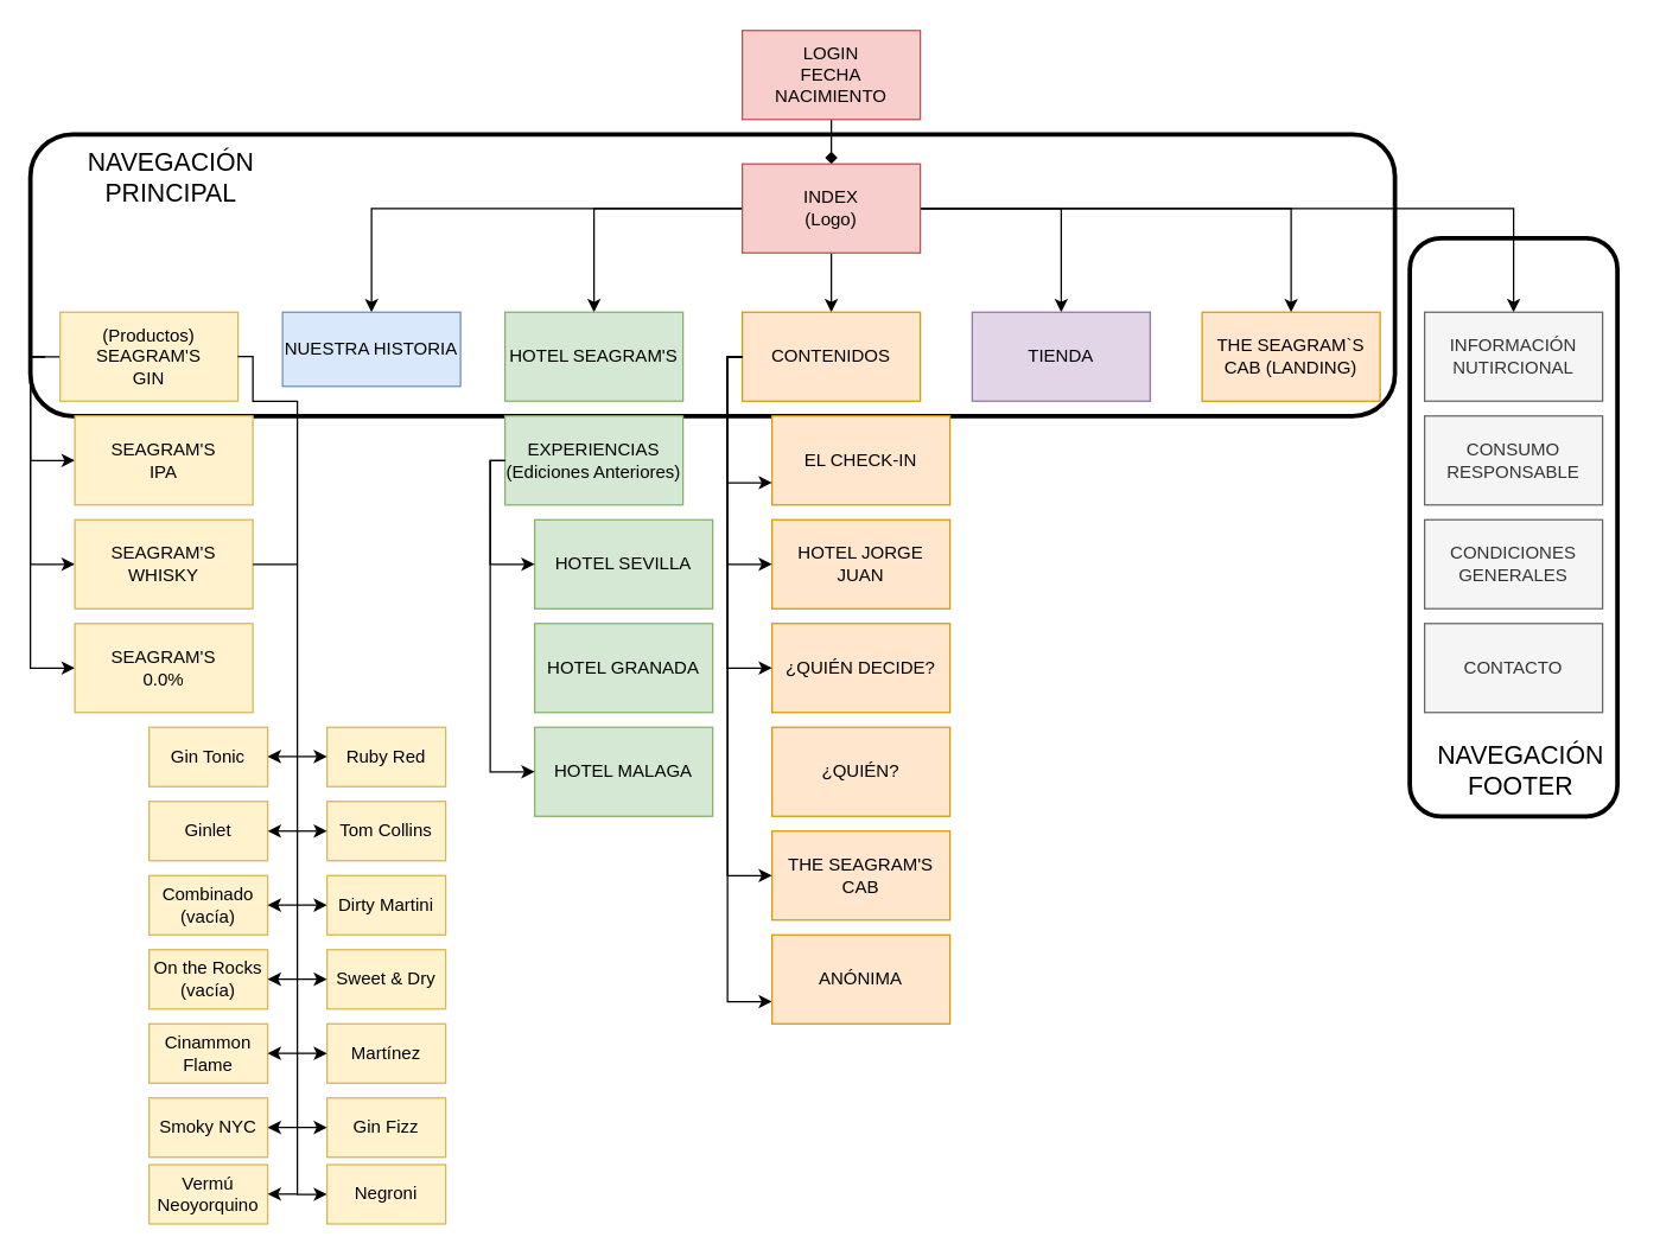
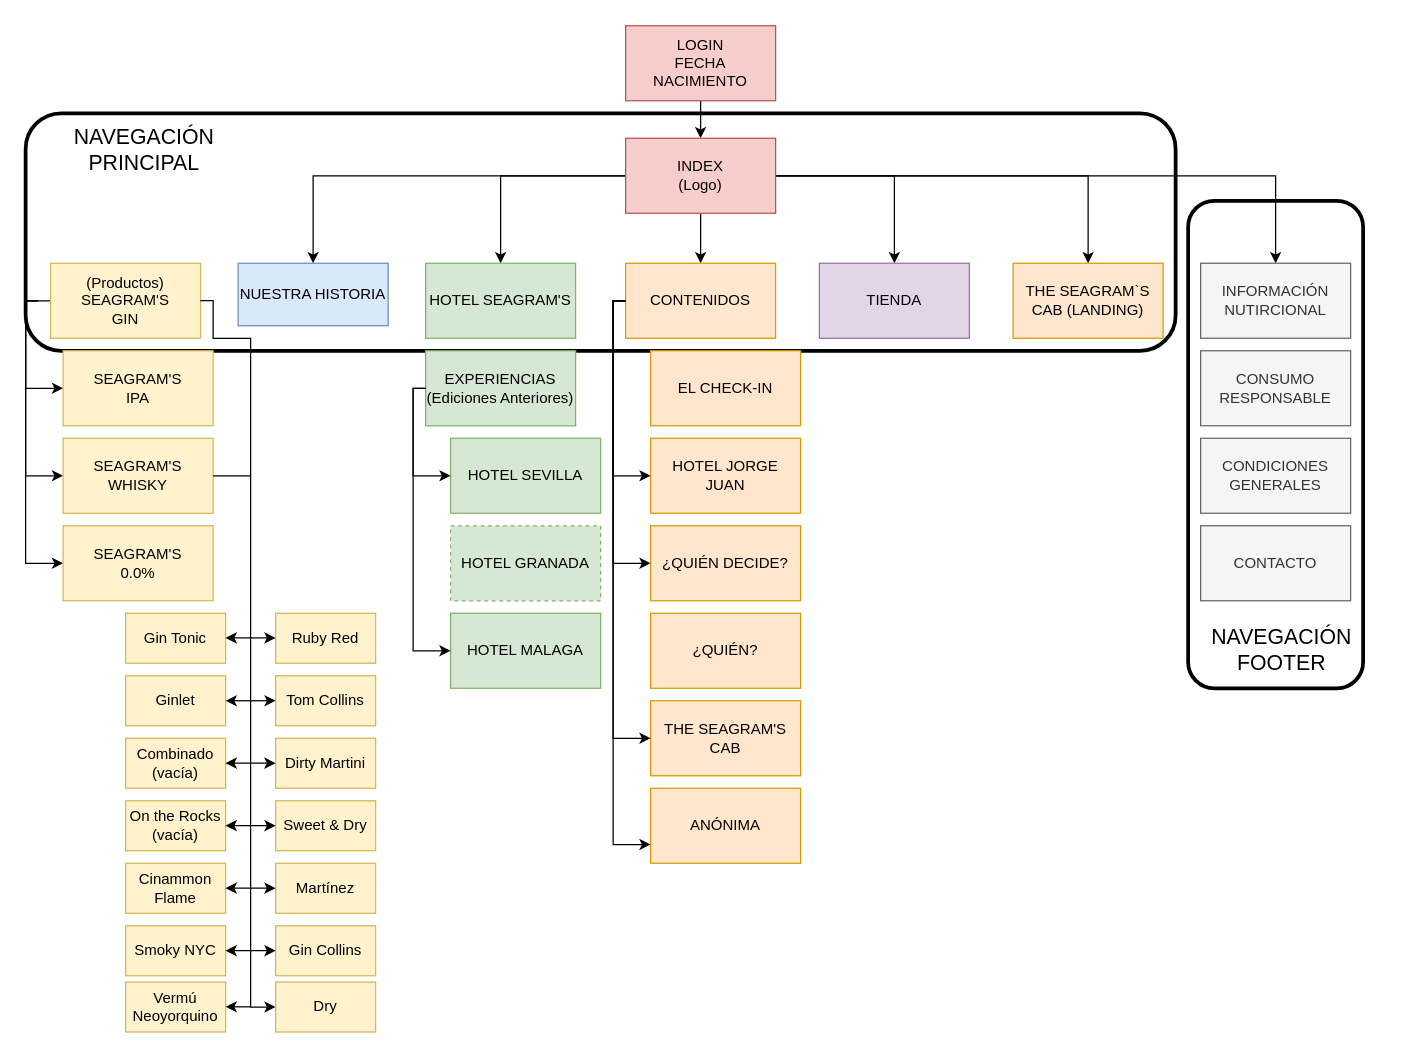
- <mxCell id="3" style="edgeStyle=orthogonalEdgeStyle;rounded=0;orthogonalLoop=1;jettySize=auto;html=1;entryX=0.5;entryY=0;entryDx=0;entryDy=0;endArrow=diamond;" parent="1" source="4" target="11" edge="1"><mxGeometry relative="1" as="geometry" /></mxCell>
+ <mxCell id="3" style="edgeStyle=orthogonalEdgeStyle;rounded=0;orthogonalLoop=1;jettySize=auto;html=1;entryX=0.5;entryY=0;entryDx=0;entryDy=0;" parent="1" source="4" target="11" edge="1"><mxGeometry relative="1" as="geometry" /></mxCell>
- <mxCell id="35" style="edgeStyle=orthogonalEdgeStyle;rounded=0;orthogonalLoop=1;jettySize=auto;html=1;entryX=0;entryY=0.75;entryDx=0;entryDy=0;" parent="31" source="33" target="34" edge="1"><mxGeometry relative="1" as="geometry"><Array as="points"><mxPoint y="30" /><mxPoint y="115" /></Array></mxGeometry></mxCell>
- <mxCell id="30" value="HOTEL GRANADA" style="rounded=0;html=1;fillColor=#d5e8d4;strokeColor=#82b366;container=0;whiteSpace=wrap;" parent="23" vertex="1"><mxGeometry x="30" y="210" width="120" height="60" as="geometry" /></mxCell>
+ <mxCell id="30" value="HOTEL GRANADA" style="rounded=0;html=1;fillColor=#d5e8d4;strokeColor=#82b366;container=0;whiteSpace=wrap;dashed=1;" parent="23" vertex="1"><mxGeometry x="30" y="210" width="120" height="60" as="geometry" /></mxCell>
- <mxCell id="53" value="Gin Fizz" style="rounded=0;html=1;fillColor=#fff2cc;strokeColor=#d6b656;container=0;whiteSpace=wrap;" parent="1" vertex="1"><mxGeometry x="220" y="740" width="80" height="40" as="geometry" /></mxCell>
+ <mxCell id="53" value="Gin Collins" style="rounded=0;html=1;fillColor=#fff2cc;strokeColor=#d6b656;container=0;whiteSpace=wrap;" parent="1" vertex="1"><mxGeometry x="220" y="740" width="80" height="40" as="geometry" /></mxCell>
- <mxCell id="65" value="Negroni" style="rounded=0;html=1;fillColor=#fff2cc;strokeColor=#d6b656;container=0;whiteSpace=wrap;" parent="1" vertex="1"><mxGeometry x="220" y="785" width="80" height="40" as="geometry" /></mxCell>
+ <mxCell id="65" value="Dry" style="rounded=0;html=1;fillColor=#fff2cc;strokeColor=#d6b656;container=0;whiteSpace=wrap;" parent="1" vertex="1"><mxGeometry x="220" y="785" width="80" height="40" as="geometry" /></mxCell>
